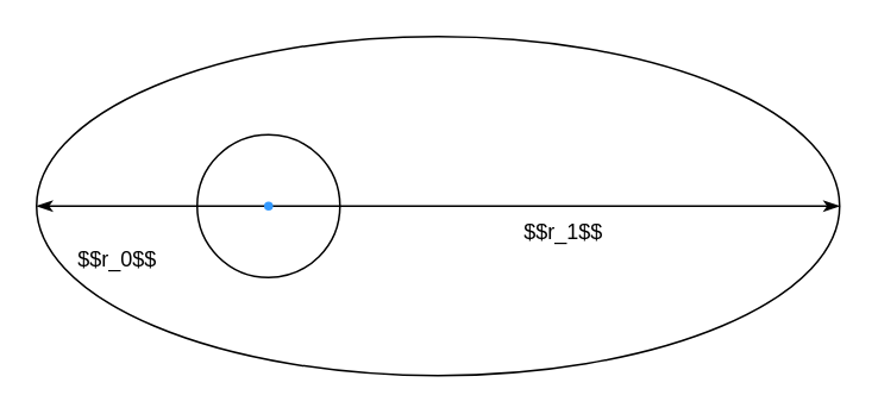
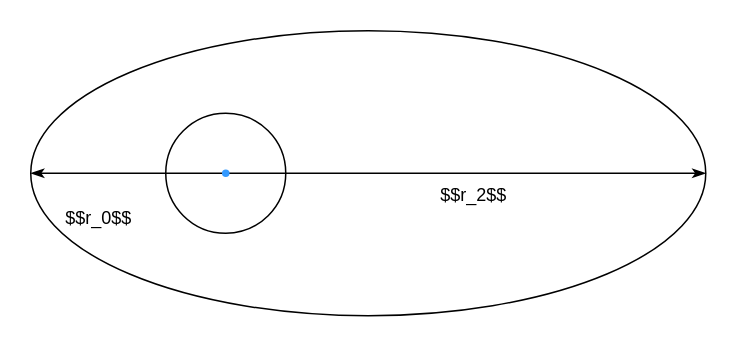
- <mxCell id="7" value="$$r_1$$" style="text;html=1;align=center;verticalAlign=middle;resizable=0;points=[];autosize=1;strokeColor=none;fillColor=none;" vertex="1" parent="1"><mxGeometry x="280" y="115" width="70" height="30" as="geometry" /></mxCell>
+ <mxCell id="7" value="$$r_2$$" style="text;html=1;align=center;verticalAlign=middle;resizable=0;points=[];autosize=1;strokeColor=none;fillColor=none;" vertex="1" parent="1"><mxGeometry x="280" y="115" width="70" height="30" as="geometry" /></mxCell>
